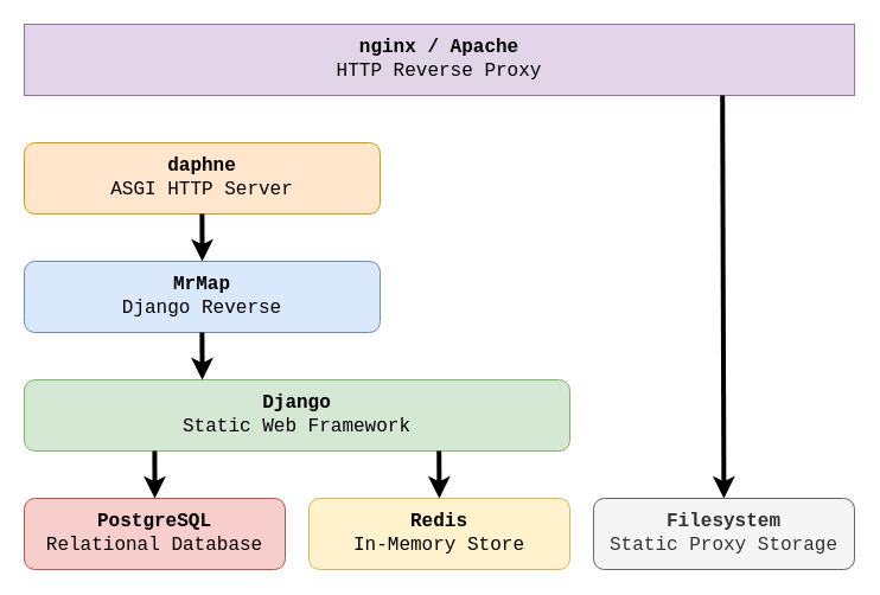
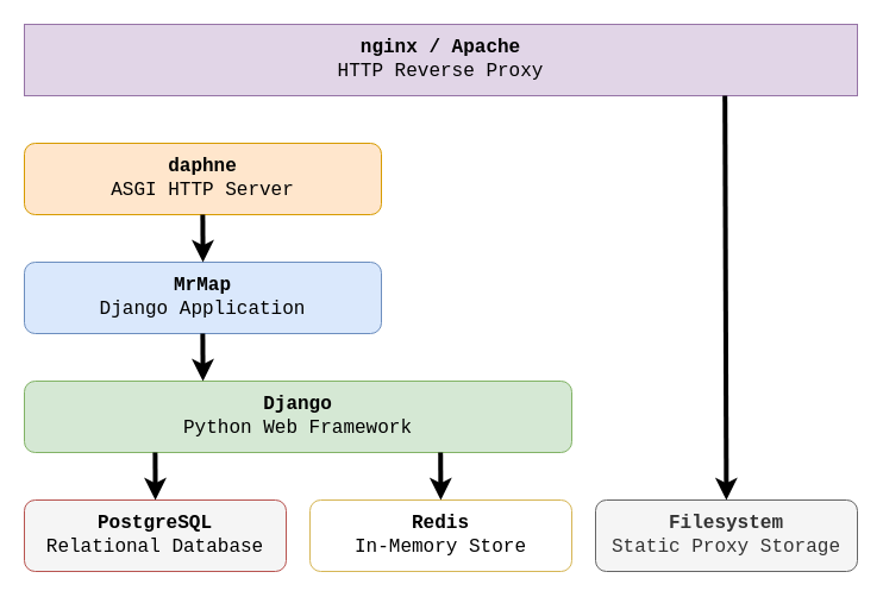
- <mxCell id="4" value="&lt;div style=&quot;font-size: 16px&quot;&gt;&lt;b&gt;MrMap&lt;/b&gt;&lt;/div&gt;&lt;div style=&quot;font-size: 16px&quot;&gt;&lt;font&gt;Django Reverse&lt;/font&gt;&lt;font style=&quot;font-size: 16px&quot;&gt;&lt;br style=&quot;font-size: 16px&quot;&gt;&lt;/font&gt;&lt;/div&gt;" style="rounded=1;whiteSpace=wrap;html=1;fillColor=#dae8fc;strokeColor=#6c8ebf;fontFamily=Courier New;fontSize=16;" vertex="1" parent="1"><mxGeometry x="20" y="220" width="300" height="60" as="geometry" /></mxCell>
+ <mxCell id="4" value="&lt;div style=&quot;font-size: 16px&quot;&gt;&lt;b&gt;MrMap&lt;/b&gt;&lt;/div&gt;&lt;div style=&quot;font-size: 16px&quot;&gt;&lt;font&gt;Django Application&lt;/font&gt;&lt;font style=&quot;font-size: 16px&quot;&gt;&lt;br style=&quot;font-size: 16px&quot;&gt;&lt;/font&gt;&lt;/div&gt;" style="rounded=1;whiteSpace=wrap;html=1;fillColor=#dae8fc;strokeColor=#6c8ebf;fontFamily=Courier New;fontSize=16;" vertex="1" parent="1"><mxGeometry x="20" y="220" width="300" height="60" as="geometry" /></mxCell>
- <mxCell id="5" value="&lt;div style=&quot;font-size: 16px&quot;&gt;&lt;b&gt;Django&lt;/b&gt;&lt;/div&gt;&lt;div style=&quot;font-size: 16px&quot;&gt;&lt;font&gt;Static Web Framework&lt;/font&gt;&lt;font style=&quot;font-size: 16px&quot;&gt;&lt;br style=&quot;font-size: 16px&quot;&gt;&lt;/font&gt;&lt;/div&gt;" style="rounded=1;whiteSpace=wrap;html=1;fillColor=#d5e8d4;strokeColor=#82b366;fontFamily=Courier New;fontSize=16;" vertex="1" parent="1"><mxGeometry x="20" y="320" width="460" height="60" as="geometry" /></mxCell>
+ <mxCell id="5" value="&lt;div style=&quot;font-size: 16px&quot;&gt;&lt;b&gt;Django&lt;/b&gt;&lt;/div&gt;&lt;div style=&quot;font-size: 16px&quot;&gt;&lt;font&gt;Python Web Framework&lt;/font&gt;&lt;font style=&quot;font-size: 16px&quot;&gt;&lt;br style=&quot;font-size: 16px&quot;&gt;&lt;/font&gt;&lt;/div&gt;" style="rounded=1;whiteSpace=wrap;html=1;fillColor=#d5e8d4;strokeColor=#82b366;fontFamily=Courier New;fontSize=16;" vertex="1" parent="1"><mxGeometry x="20" y="320" width="460" height="60" as="geometry" /></mxCell>
- <mxCell id="6" value="&lt;div style=&quot;font-size: 16px&quot;&gt;&lt;b&gt;PostgreSQL&lt;/b&gt;&lt;/div&gt;&lt;div style=&quot;font-size: 16px&quot;&gt;&lt;font&gt;Relational Database&lt;/font&gt;&lt;font style=&quot;font-size: 16px&quot;&gt;&lt;br style=&quot;font-size: 16px&quot;&gt;&lt;/font&gt;&lt;/div&gt;" style="rounded=1;whiteSpace=wrap;html=1;fillColor=#f8cecc;strokeColor=#b85450;fontFamily=Courier New;fontSize=16;" vertex="1" parent="1"><mxGeometry x="20" y="420" width="220" height="60" as="geometry" /></mxCell>
+ <mxCell id="6" value="&lt;div style=&quot;font-size: 16px&quot;&gt;&lt;b&gt;PostgreSQL&lt;/b&gt;&lt;/div&gt;&lt;div style=&quot;font-size: 16px&quot;&gt;&lt;font&gt;Relational Database&lt;/font&gt;&lt;font style=&quot;font-size: 16px&quot;&gt;&lt;br style=&quot;font-size: 16px&quot;&gt;&lt;/font&gt;&lt;/div&gt;" style="rounded=1;whiteSpace=wrap;html=1;fillColor=#f5f5f5;strokeColor=#b85450;fontFamily=Courier New;fontSize=16;" vertex="1" parent="1"><mxGeometry x="20" y="420" width="220" height="60" as="geometry" /></mxCell>
- <mxCell id="7" value="&lt;div style=&quot;font-size: 16px&quot;&gt;&lt;b&gt;Redis&lt;/b&gt;&lt;/div&gt;&lt;div style=&quot;font-size: 16px&quot;&gt;&lt;font&gt;In-Memory Store&lt;/font&gt;&lt;font style=&quot;font-size: 16px&quot;&gt;&lt;br style=&quot;font-size: 16px&quot;&gt;&lt;/font&gt;&lt;/div&gt;" style="rounded=1;whiteSpace=wrap;html=1;fillColor=#fff2cc;strokeColor=#d6b656;fontFamily=Courier New;fontSize=16;" vertex="1" parent="1"><mxGeometry x="260" y="420" width="220" height="60" as="geometry" /></mxCell>
+ <mxCell id="7" value="&lt;div style=&quot;font-size: 16px&quot;&gt;&lt;b&gt;Redis&lt;/b&gt;&lt;/div&gt;&lt;div style=&quot;font-size: 16px&quot;&gt;&lt;font&gt;In-Memory Store&lt;/font&gt;&lt;font style=&quot;font-size: 16px&quot;&gt;&lt;br style=&quot;font-size: 16px&quot;&gt;&lt;/font&gt;&lt;/div&gt;" style="rounded=1;whiteSpace=wrap;html=1;fillColor=#ffffff;strokeColor=#d6b656;fontFamily=Courier New;fontSize=16;" vertex="1" parent="1"><mxGeometry x="260" y="420" width="220" height="60" as="geometry" /></mxCell>
